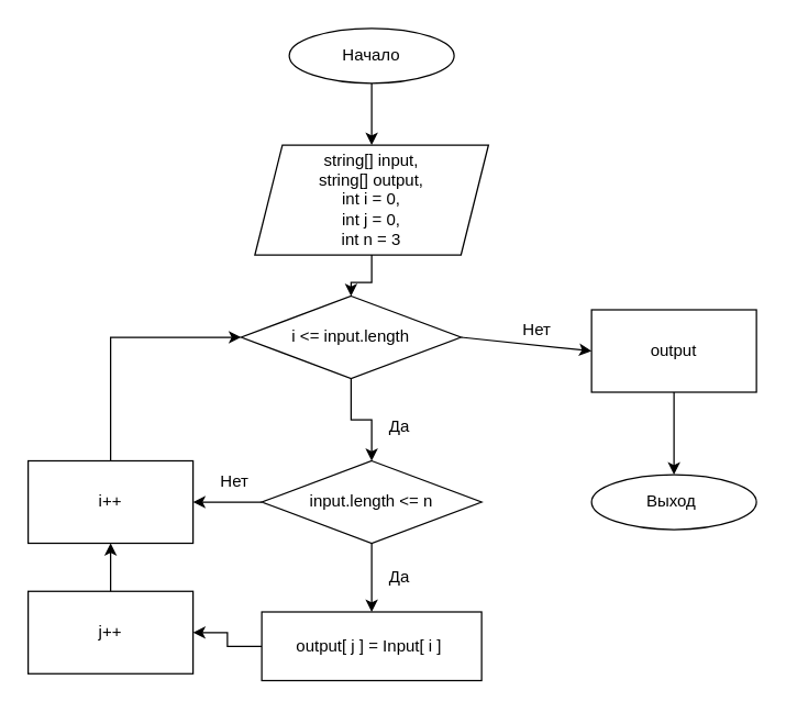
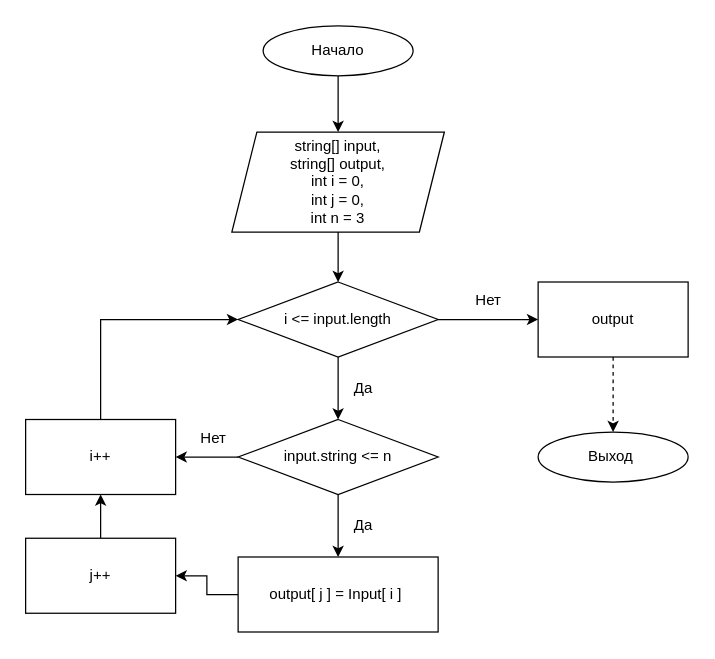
- <mxCell id="7" value="i &amp;lt;= input.length" style="rhombus;whiteSpace=wrap;html=1;" vertex="1" parent="1"><mxGeometry x="175" y="215" width="160" height="60" as="geometry" /></mxCell>
+ <mxCell id="7" value="i &amp;lt;= input.length" style="rhombus;whiteSpace=wrap;html=1;" vertex="1" parent="1"><mxGeometry x="190" y="225" width="160" height="60" as="geometry" /></mxCell>
- <mxCell id="22" value="" style="edgeStyle=orthogonalEdgeStyle;rounded=0;orthogonalLoop=1;jettySize=auto;html=1;" edge="1" parent="1" source="23" target="24"><mxGeometry relative="1" as="geometry" /></mxCell>
+ <mxCell id="22" value="" style="edgeStyle=orthogonalEdgeStyle;rounded=0;orthogonalLoop=1;jettySize=auto;html=1;dashed=1;" edge="1" parent="1" source="23" target="24"><mxGeometry relative="1" as="geometry" /></mxCell>
- <mxCell id="10" value="input.length &amp;lt;= n" style="rhombus;whiteSpace=wrap;html=1;" vertex="1" parent="1"><mxGeometry x="190" y="335" width="160" height="60" as="geometry" /></mxCell>
+ <mxCell id="10" value="input.string &amp;lt;= n" style="rhombus;whiteSpace=wrap;html=1;" vertex="1" parent="1"><mxGeometry x="190" y="335" width="160" height="60" as="geometry" /></mxCell>
- <mxCell id="15" value="output[ j ] = Input[ i ]&amp;nbsp;" style="whiteSpace=wrap;html=1;" vertex="1" parent="1"><mxGeometry x="190" y="445" width="160" height="50" as="geometry" /></mxCell>
+ <mxCell id="15" value="output[ j ] = Input[ i ]&amp;nbsp;" style="whiteSpace=wrap;html=1;" vertex="1" parent="1"><mxGeometry x="190" y="445" width="160" height="60" as="geometry" /></mxCell>
